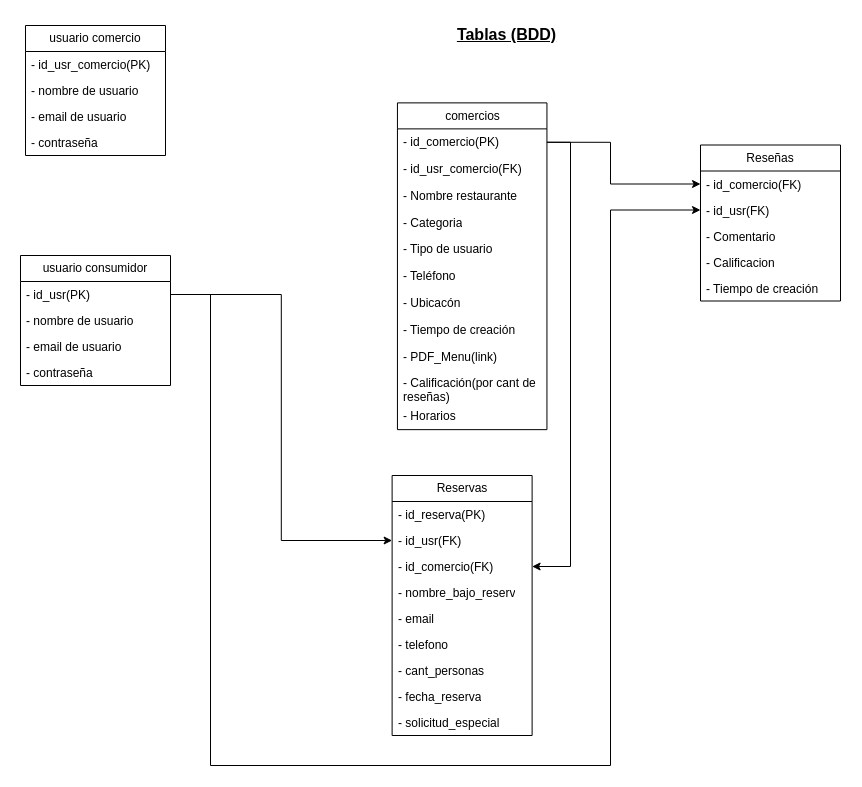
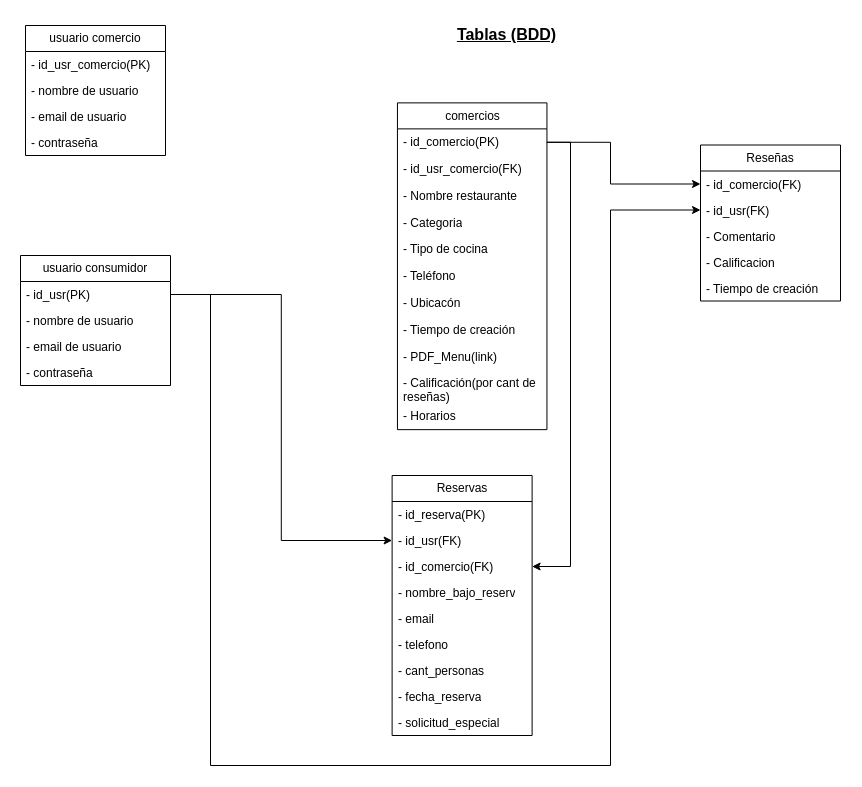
- <mxCell id="25" value="- Tipo de usuario" style="text;strokeColor=none;fillColor=none;align=left;verticalAlign=top;spacingLeft=4;spacingRight=4;overflow=hidden;rotatable=0;points=[[0,0.5],[1,0.5]];portConstraint=eastwest;whiteSpace=wrap;html=1;container=0;" parent="20" vertex="1"><mxGeometry y="133.118" width="149.49" height="26.78" as="geometry" /></mxCell>
+ <mxCell id="25" value="- Tipo de cocina" style="text;strokeColor=none;fillColor=none;align=left;verticalAlign=top;spacingLeft=4;spacingRight=4;overflow=hidden;rotatable=0;points=[[0,0.5],[1,0.5]];portConstraint=eastwest;whiteSpace=wrap;html=1;container=0;" parent="20" vertex="1"><mxGeometry y="133.118" width="149.49" height="26.78" as="geometry" /></mxCell>
